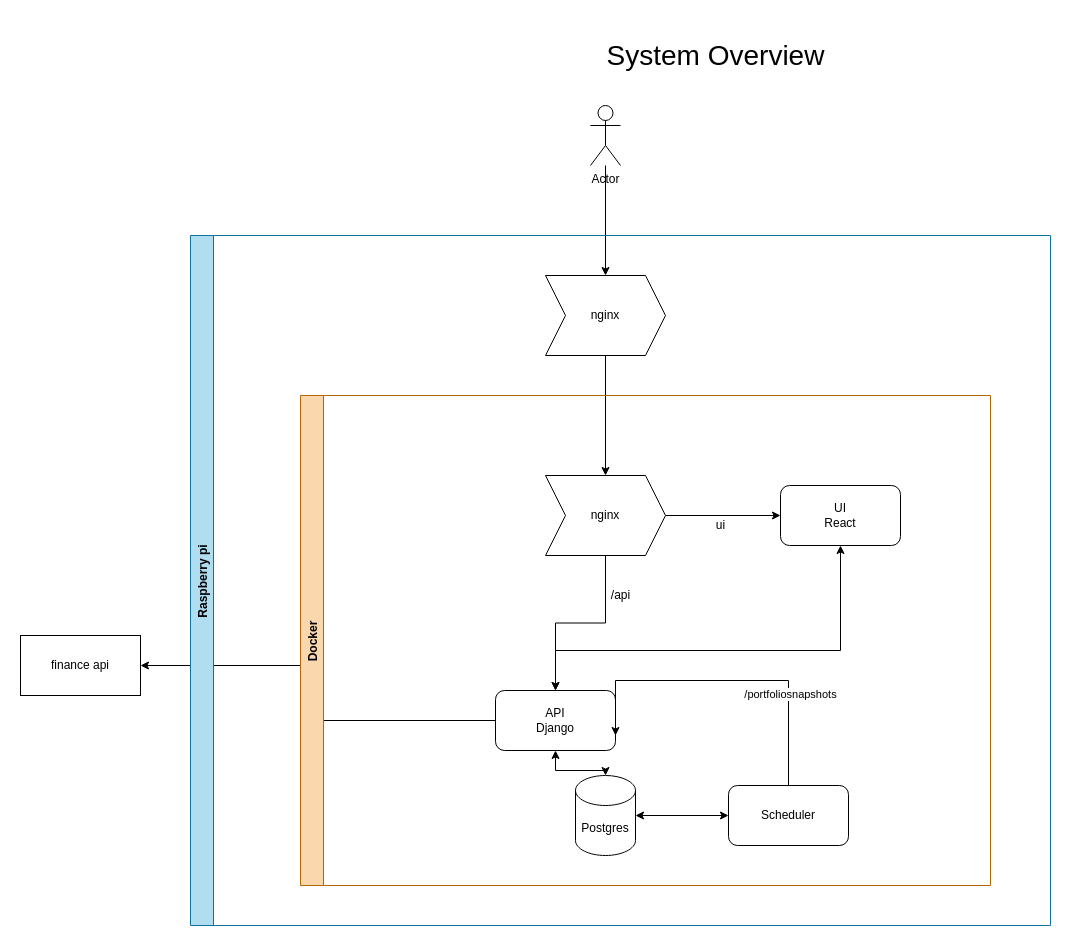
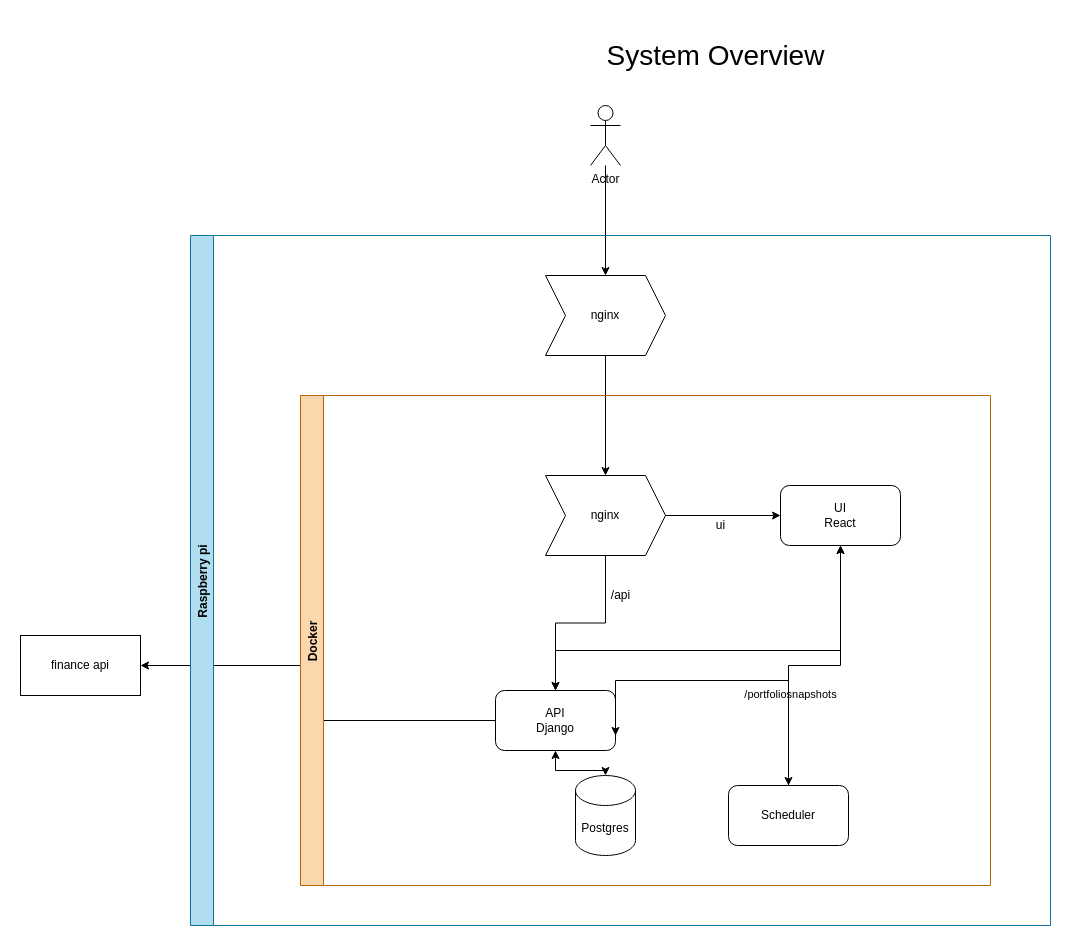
- <mxCell id="22" style="edgeStyle=orthogonalEdgeStyle;rounded=0;orthogonalLoop=1;jettySize=auto;html=1;entryX=1;entryY=0.5;entryDx=0;entryDy=0;entryPerimeter=0;startArrow=classic;startFill=1;" edge="1" parent="5" source="19" target="13"><mxGeometry relative="1" as="geometry" /></mxCell>
+ <mxCell id="22" style="edgeStyle=orthogonalEdgeStyle;rounded=0;orthogonalLoop=1;jettySize=auto;html=1;startArrow=classic;startFill=1;" edge="1" parent="5" source="19" target="6"><mxGeometry relative="1" as="geometry" /></mxCell>
